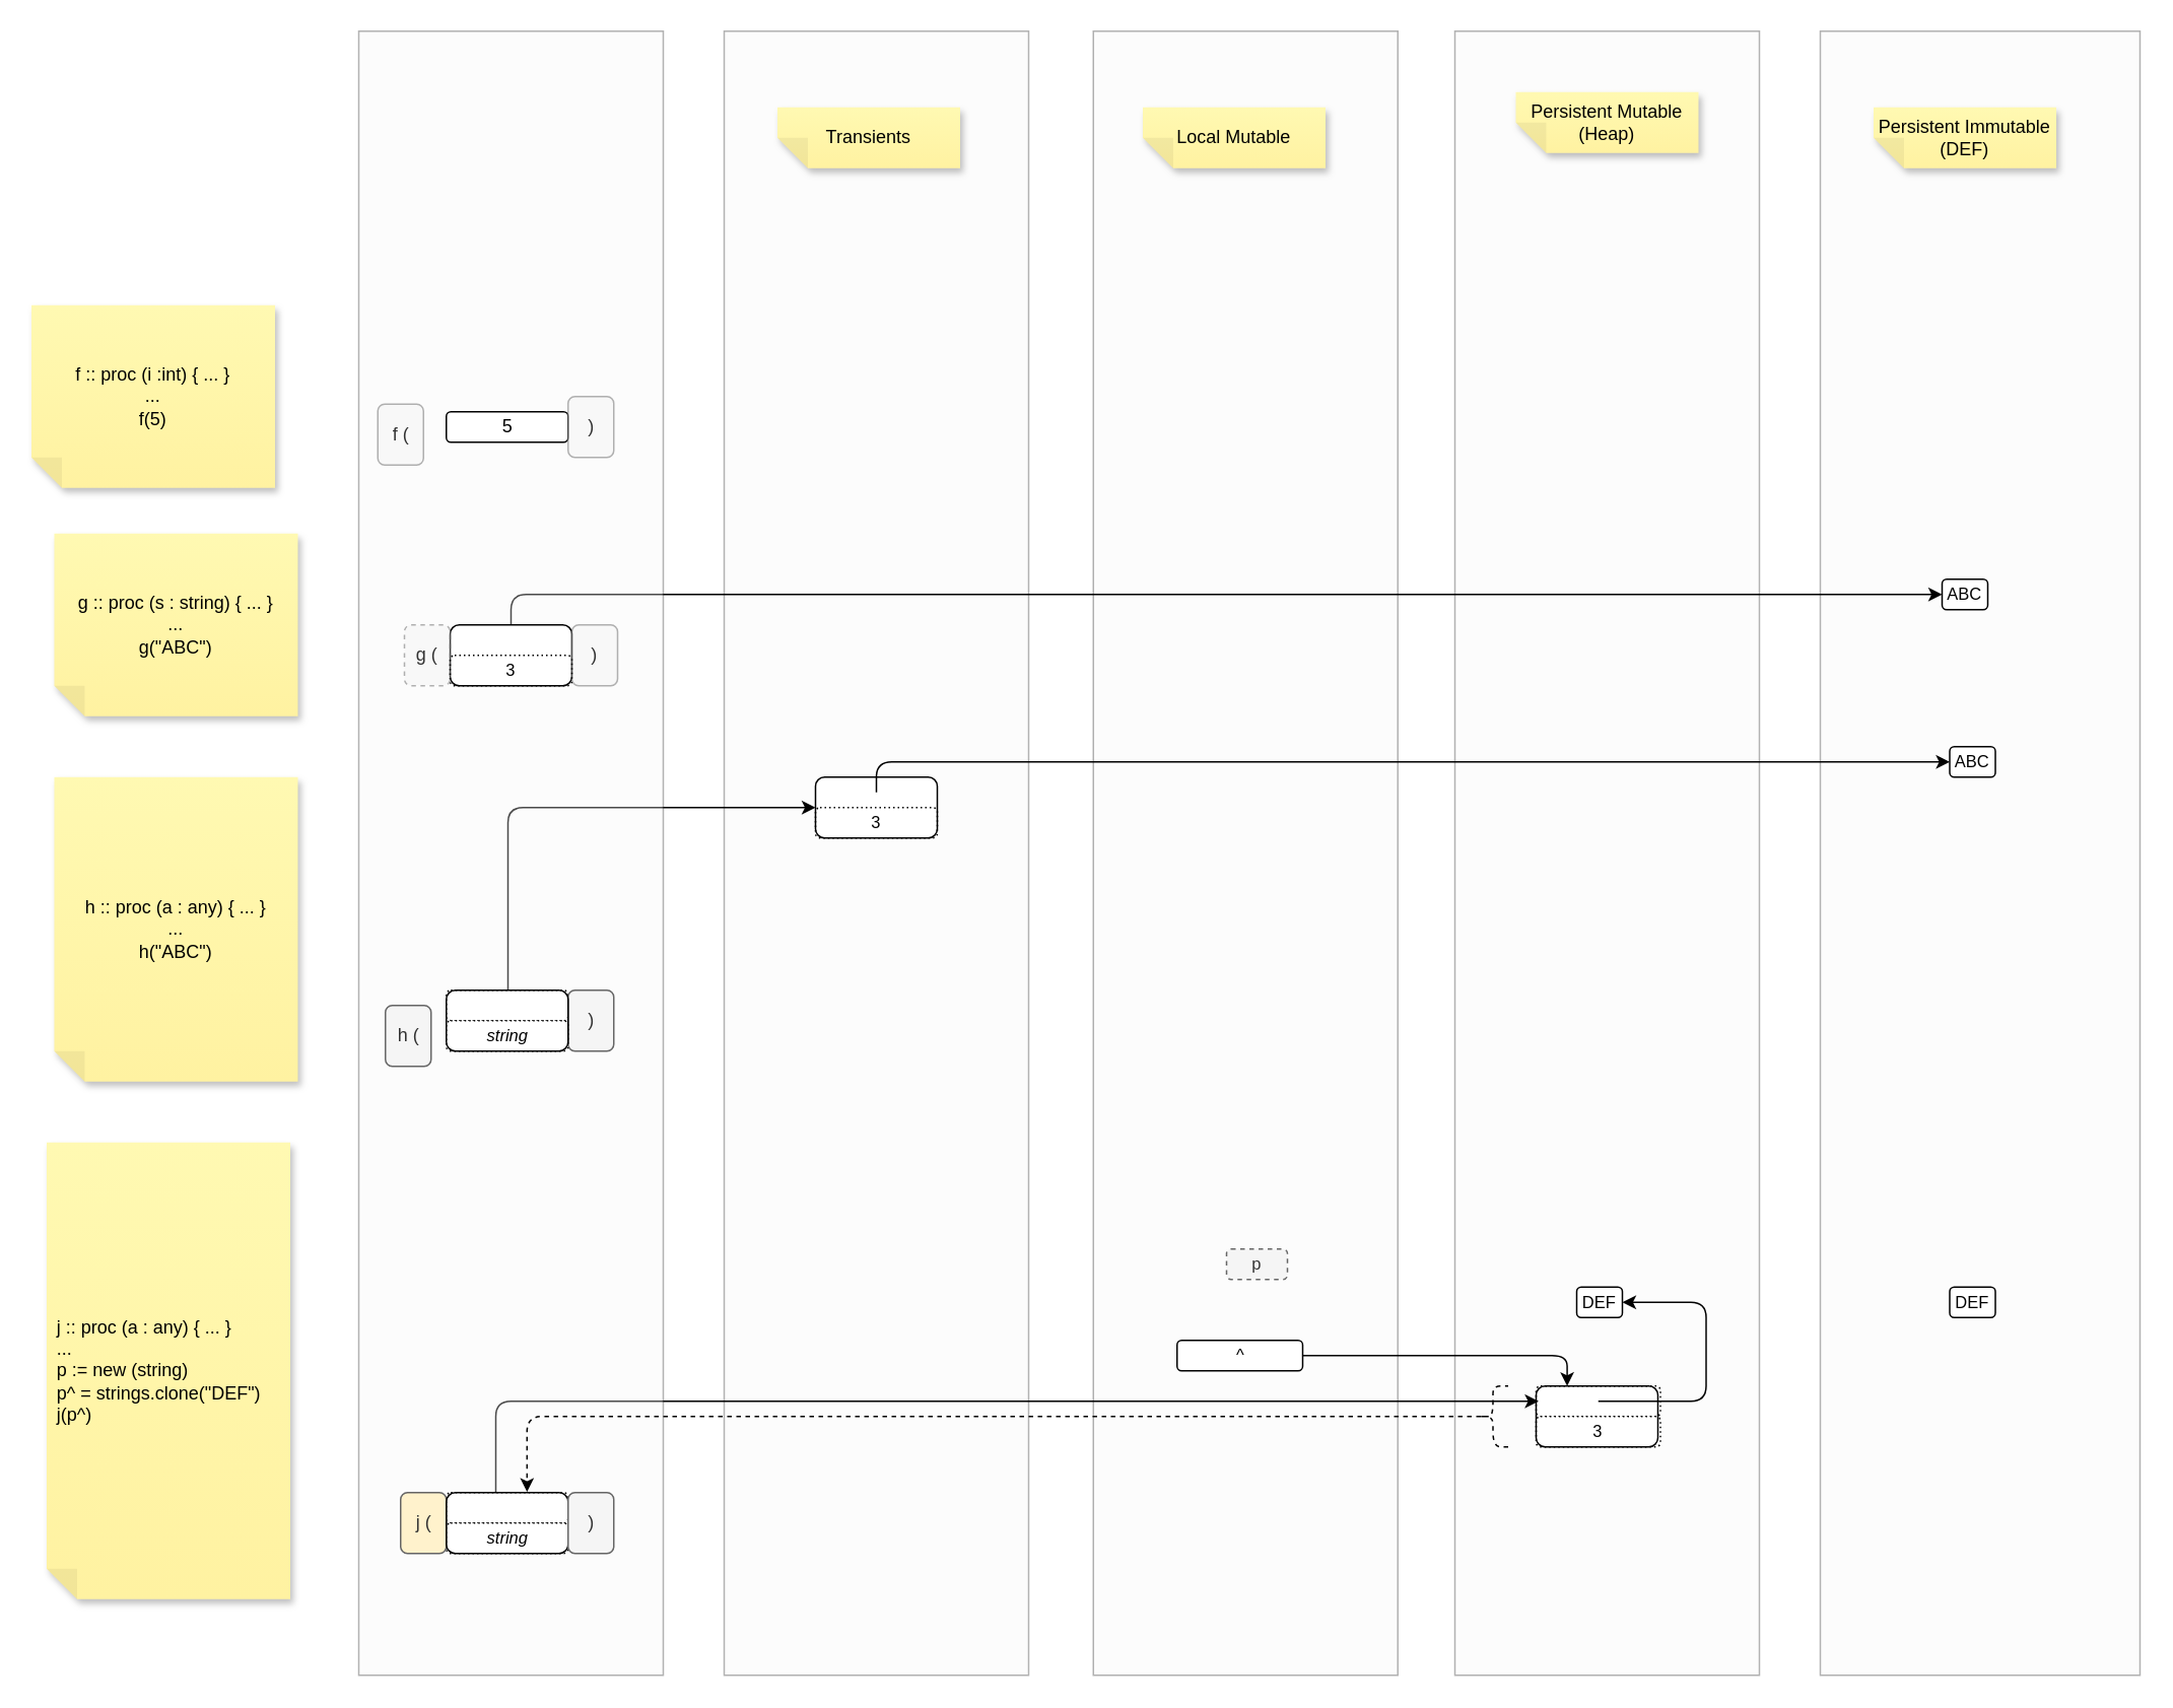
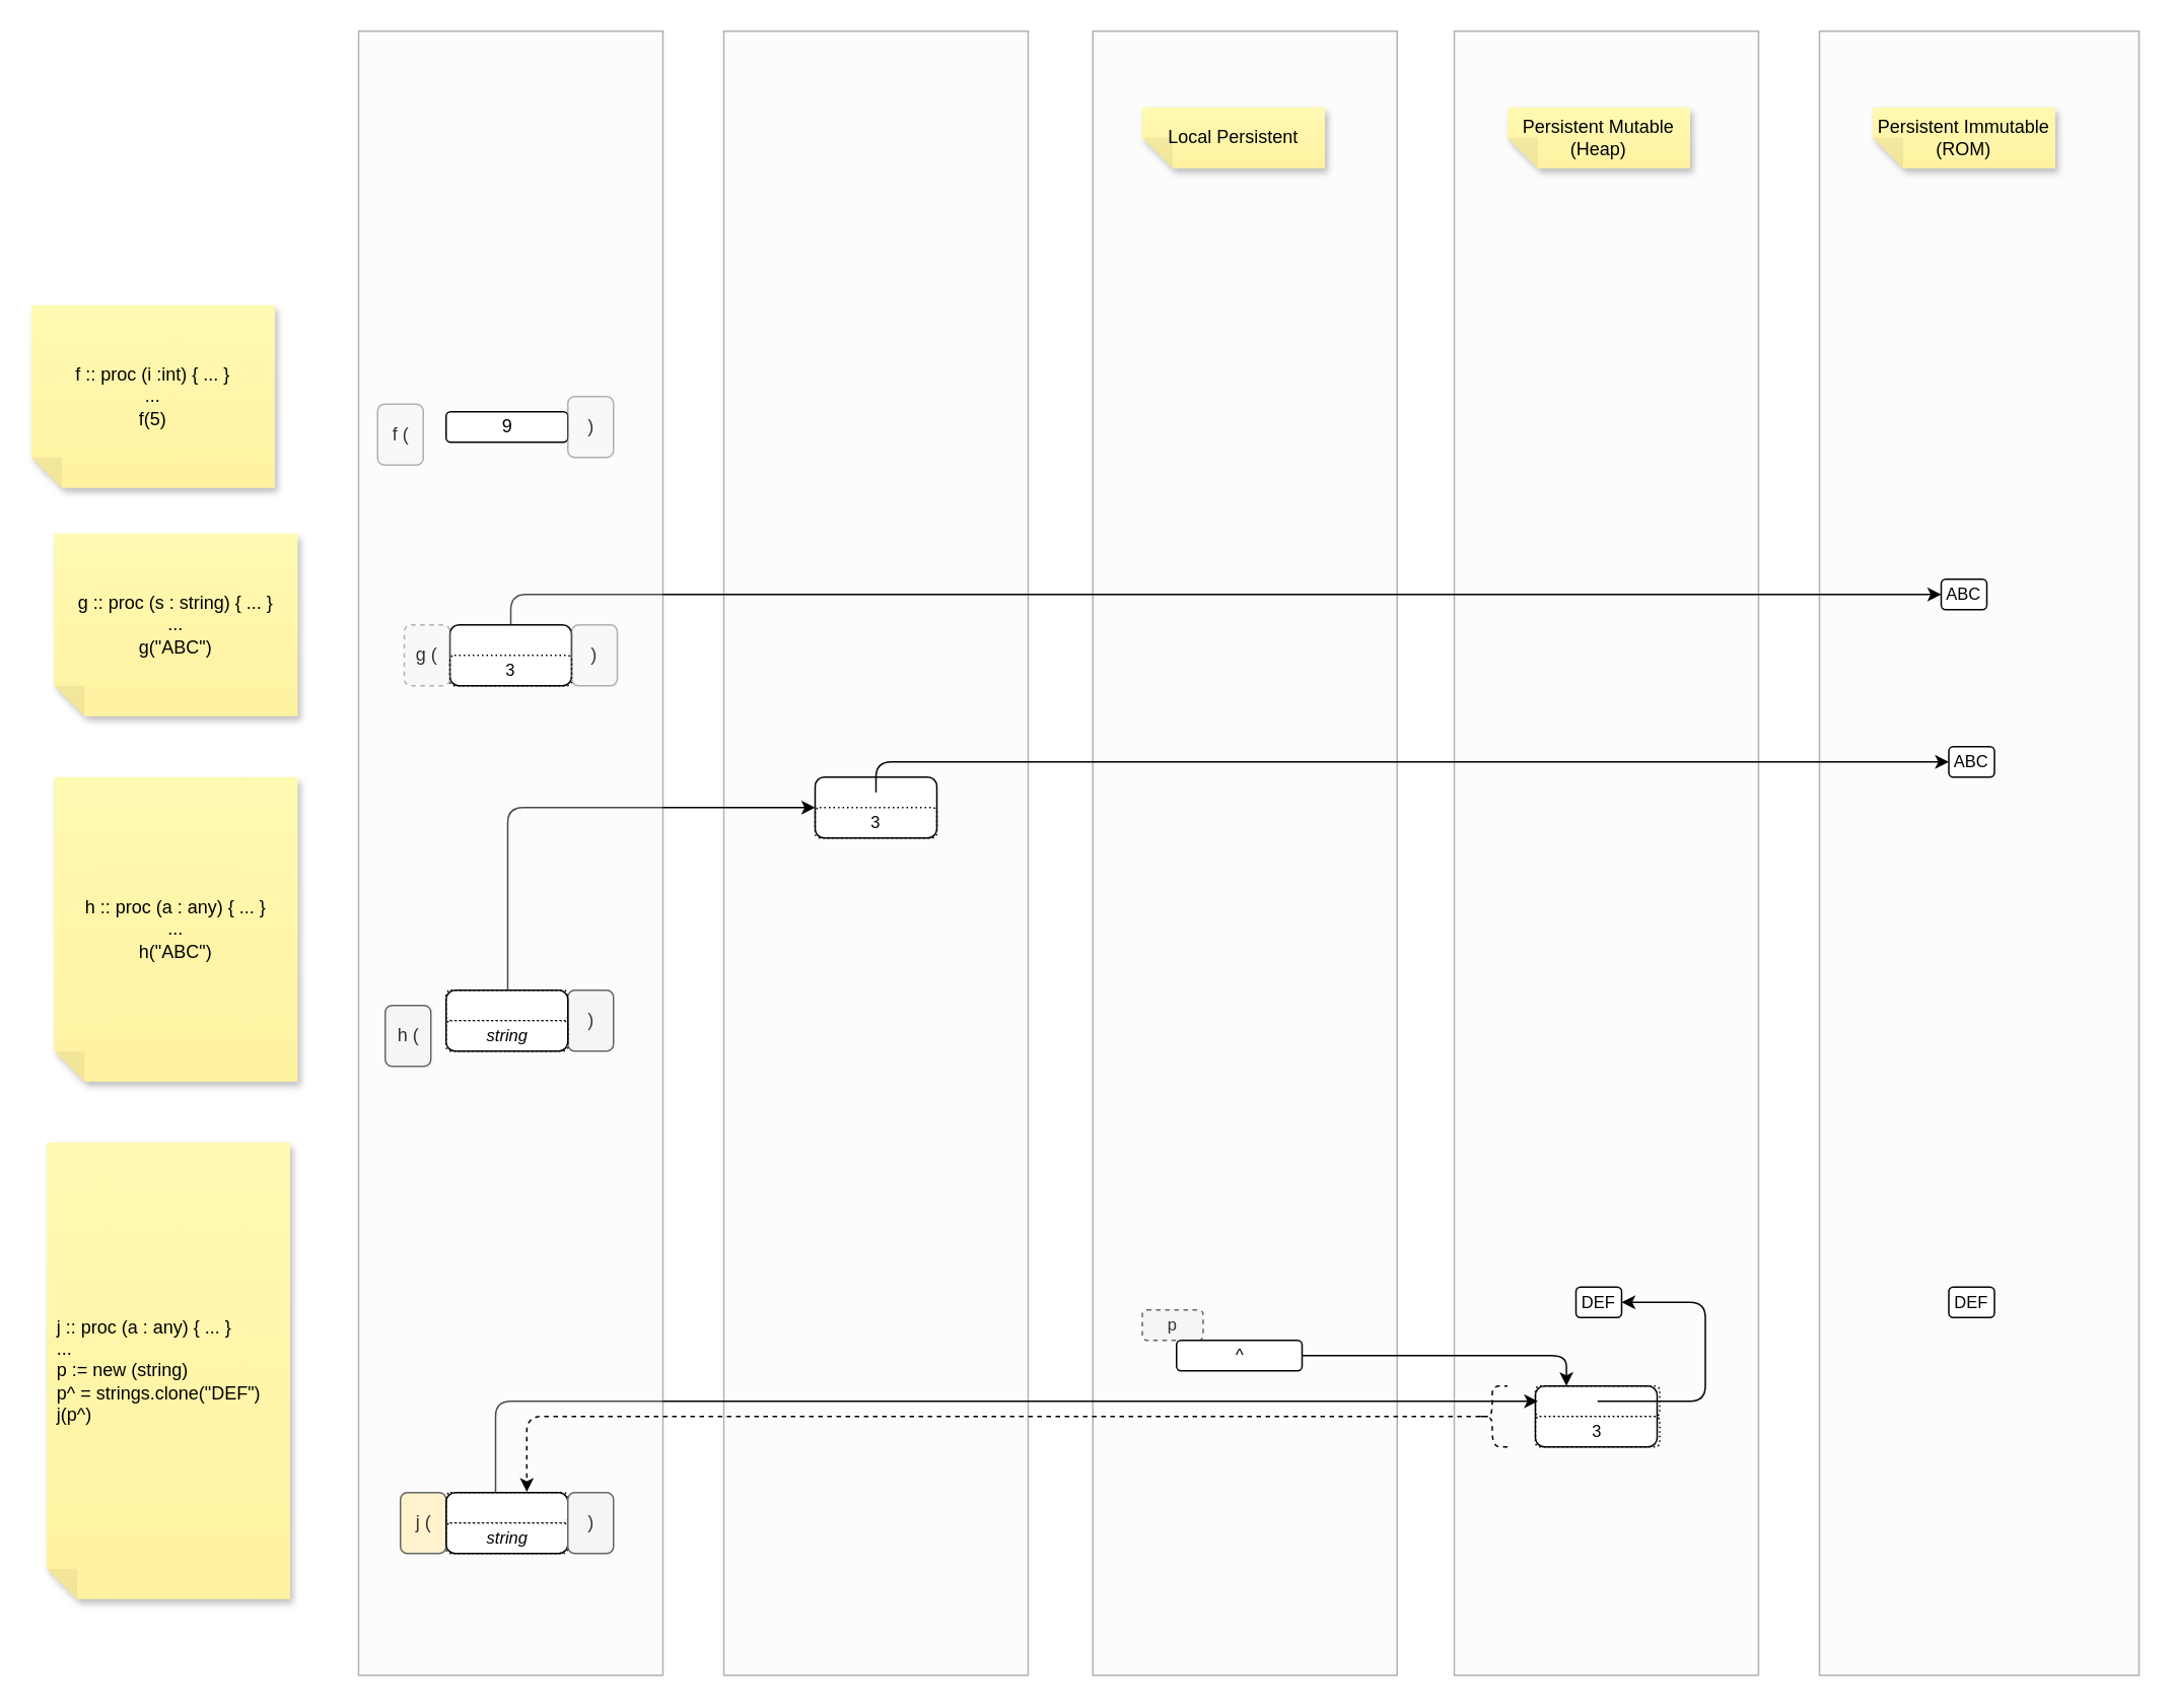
- <mxCell id="8" value="Persistent Mutable&lt;br&gt;(Heap)" style="shape=note;whiteSpace=wrap;html=1;backgroundOutline=1;fontColor=#000000;darkOpacity=0.05;fillColor=#FFF9B2;strokeColor=none;fillStyle=solid;direction=west;gradientDirection=north;gradientColor=#FFF2A1;shadow=1;size=20;pointerEvents=1;" parent="1" vertex="1"><mxGeometry x="995" y="60" width="120" height="40" as="geometry" /></mxCell>
+ <mxCell id="8" value="Persistent Mutable&lt;br&gt;(Heap)" style="shape=note;whiteSpace=wrap;html=1;backgroundOutline=1;fontColor=#000000;darkOpacity=0.05;fillColor=#FFF9B2;strokeColor=none;fillStyle=solid;direction=west;gradientDirection=north;gradientColor=#FFF2A1;shadow=1;size=20;pointerEvents=1;" parent="1" vertex="1"><mxGeometry x="990" y="70" width="120" height="40" as="geometry" /></mxCell>
- <mxCell id="10" value="Transients" style="shape=note;whiteSpace=wrap;html=1;backgroundOutline=1;fontColor=#000000;darkOpacity=0.05;fillColor=#FFF9B2;strokeColor=none;fillStyle=solid;direction=west;gradientDirection=north;gradientColor=#FFF2A1;shadow=1;size=20;pointerEvents=1;" parent="1" vertex="1"><mxGeometry x="510" y="70" width="120" height="40" as="geometry" /></mxCell>
- <mxCell id="7" value="Local Mutable" style="shape=note;whiteSpace=wrap;html=1;backgroundOutline=1;fontColor=#000000;darkOpacity=0.05;fillColor=#FFF9B2;strokeColor=none;fillStyle=solid;direction=west;gradientDirection=north;gradientColor=#FFF2A1;shadow=1;size=20;pointerEvents=1;" parent="1" vertex="1"><mxGeometry x="750" y="70" width="120" height="40" as="geometry" /></mxCell>
+ <mxCell id="7" value="Local Persistent" style="shape=note;whiteSpace=wrap;html=1;backgroundOutline=1;fontColor=#000000;darkOpacity=0.05;fillColor=#FFF9B2;strokeColor=none;fillStyle=solid;direction=west;gradientDirection=north;gradientColor=#FFF2A1;shadow=1;size=20;pointerEvents=1;" parent="1" vertex="1"><mxGeometry x="750" y="70" width="120" height="40" as="geometry" /></mxCell>
- <mxCell id="9" value="Persistent Immutable&lt;br&gt;(DEF)" style="shape=note;whiteSpace=wrap;html=1;backgroundOutline=1;fontColor=#000000;darkOpacity=0.05;fillColor=#FFF9B2;strokeColor=none;fillStyle=solid;direction=west;gradientDirection=north;gradientColor=#FFF2A1;shadow=1;size=20;pointerEvents=1;" parent="1" vertex="1"><mxGeometry x="1230" y="70" width="120" height="40" as="geometry" /></mxCell>
+ <mxCell id="9" value="Persistent Immutable&lt;br&gt;(ROM)" style="shape=note;whiteSpace=wrap;html=1;backgroundOutline=1;fontColor=#000000;darkOpacity=0.05;fillColor=#FFF9B2;strokeColor=none;fillStyle=solid;direction=west;gradientDirection=north;gradientColor=#FFF2A1;shadow=1;size=20;pointerEvents=1;" parent="1" vertex="1"><mxGeometry x="1230" y="70" width="120" height="40" as="geometry" /></mxCell>
- <mxCell id="31" value="5" style="rounded=1;whiteSpace=wrap;html=1;strokeWidth=1;" parent="1" vertex="1"><mxGeometry x="292.5" y="270" width="80" height="20" as="geometry" /></mxCell>
+ <mxCell id="31" value="9" style="rounded=1;whiteSpace=wrap;html=1;strokeWidth=1;" parent="1" vertex="1"><mxGeometry x="292.5" y="270" width="80" height="20" as="geometry" /></mxCell>
- <mxCell id="23" value="p" style="rounded=1;whiteSpace=wrap;html=1;fontFamily=Helvetica;fontSize=11;fontColor=#333333;dashed=1;fillColor=#f5f5f5;strokeColor=#666666;" parent="1" vertex="1"><mxGeometry x="805" y="820" width="40" height="20" as="geometry" /></mxCell>
+ <mxCell id="23" value="p" style="rounded=1;whiteSpace=wrap;html=1;fontFamily=Helvetica;fontSize=11;fontColor=#333333;dashed=1;fillColor=#f5f5f5;strokeColor=#666666;" parent="1" vertex="1"><mxGeometry x="750" y="860" width="40" height="20" as="geometry" /></mxCell>
